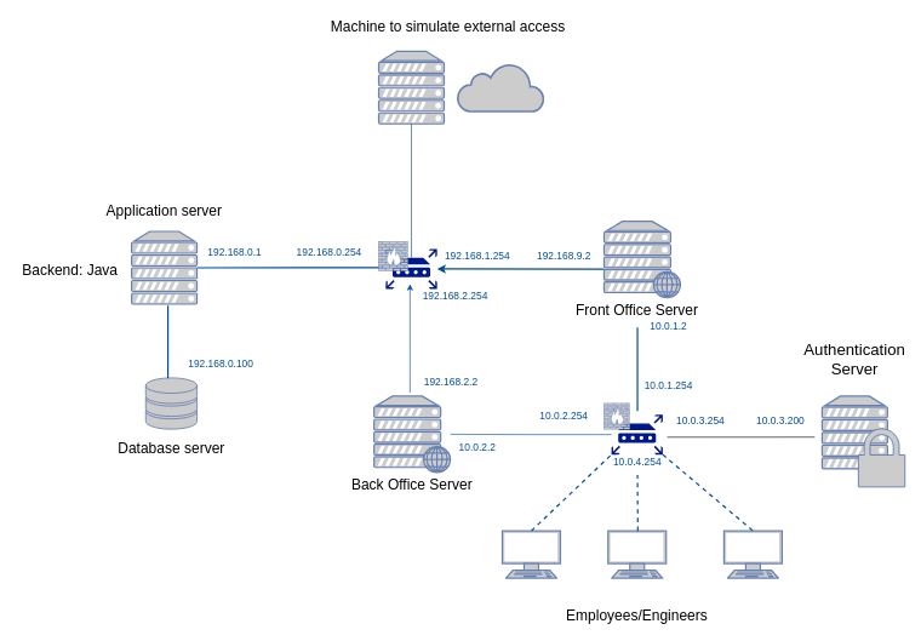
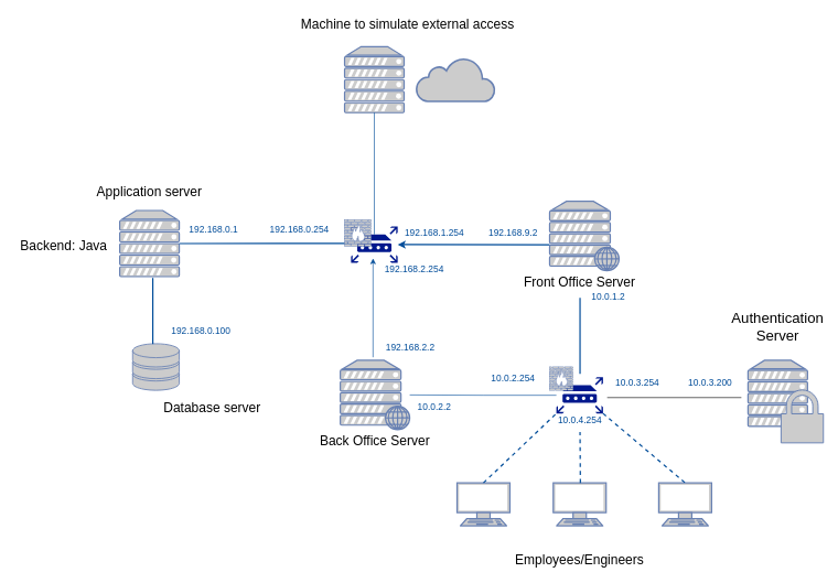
- <mxCell id="43" value="10.0.1.254" style="text;html=1;strokeColor=none;fillColor=none;align=center;verticalAlign=middle;whiteSpace=wrap;rounded=0;fontSize=14;fontColor=#004C99;" vertex="1" parent="1"><mxGeometry x="854" y="519.49" width="130" height="20.87" as="geometry" /></mxCell>
- <mxCell id="31" value="Database server " style="text;html=1;strokeColor=none;fillColor=none;align=center;verticalAlign=middle;whiteSpace=wrap;rounded=0;fontSize=20;" vertex="1" parent="1"><mxGeometry x="119.75" y="600" width="230" height="30" as="geometry" /></mxCell>
+ <mxCell id="31" value="Database server " style="text;html=1;strokeColor=none;fillColor=none;align=center;verticalAlign=middle;whiteSpace=wrap;rounded=0;fontSize=20;" vertex="1" parent="1"><mxGeometry x="204.75" y="600" width="230" height="30" as="geometry" /></mxCell>
